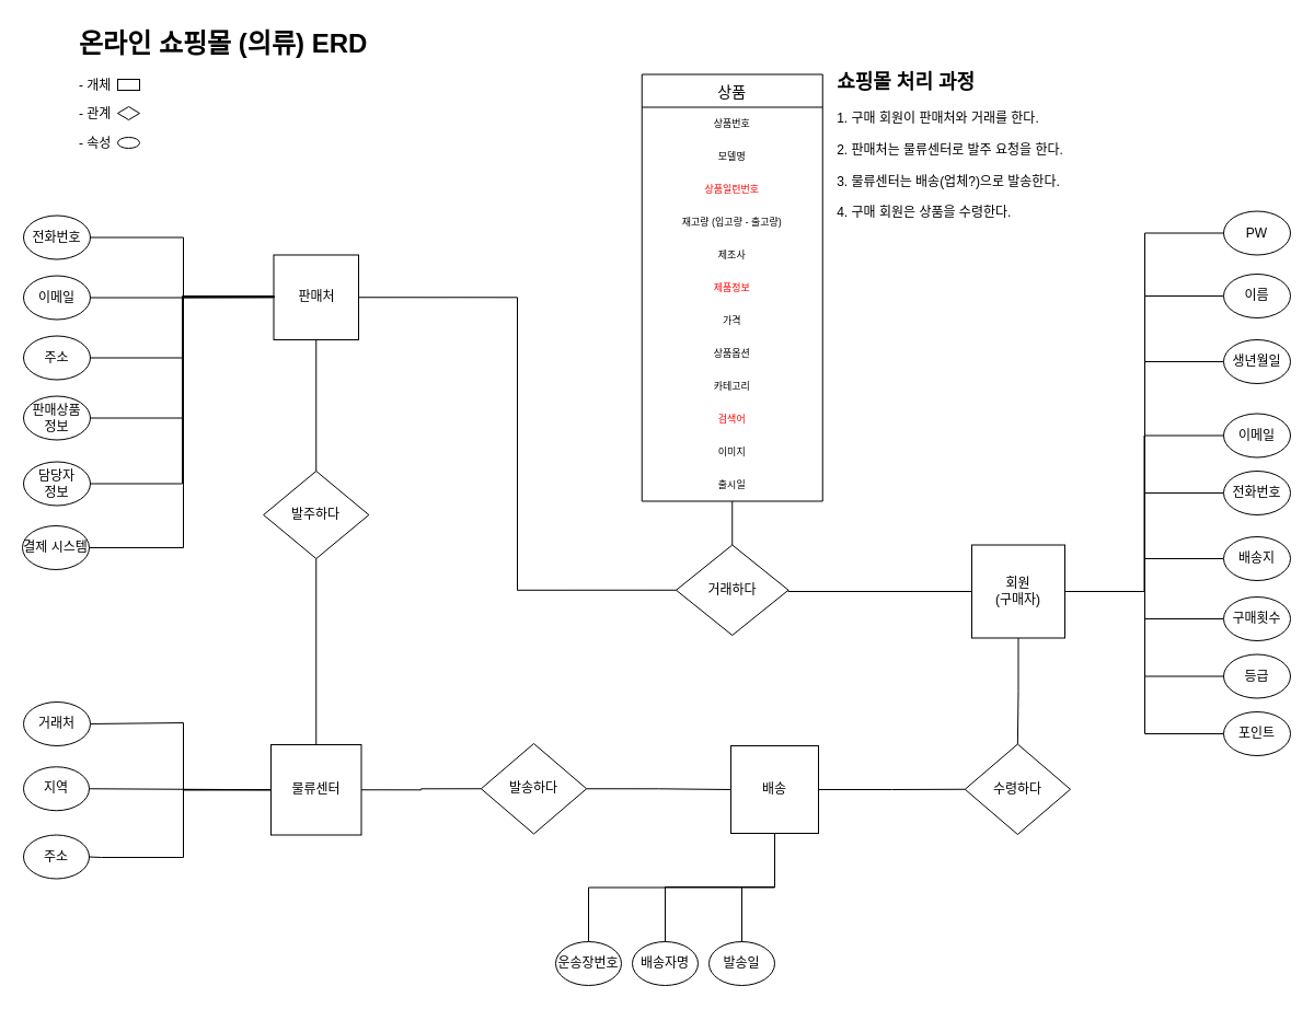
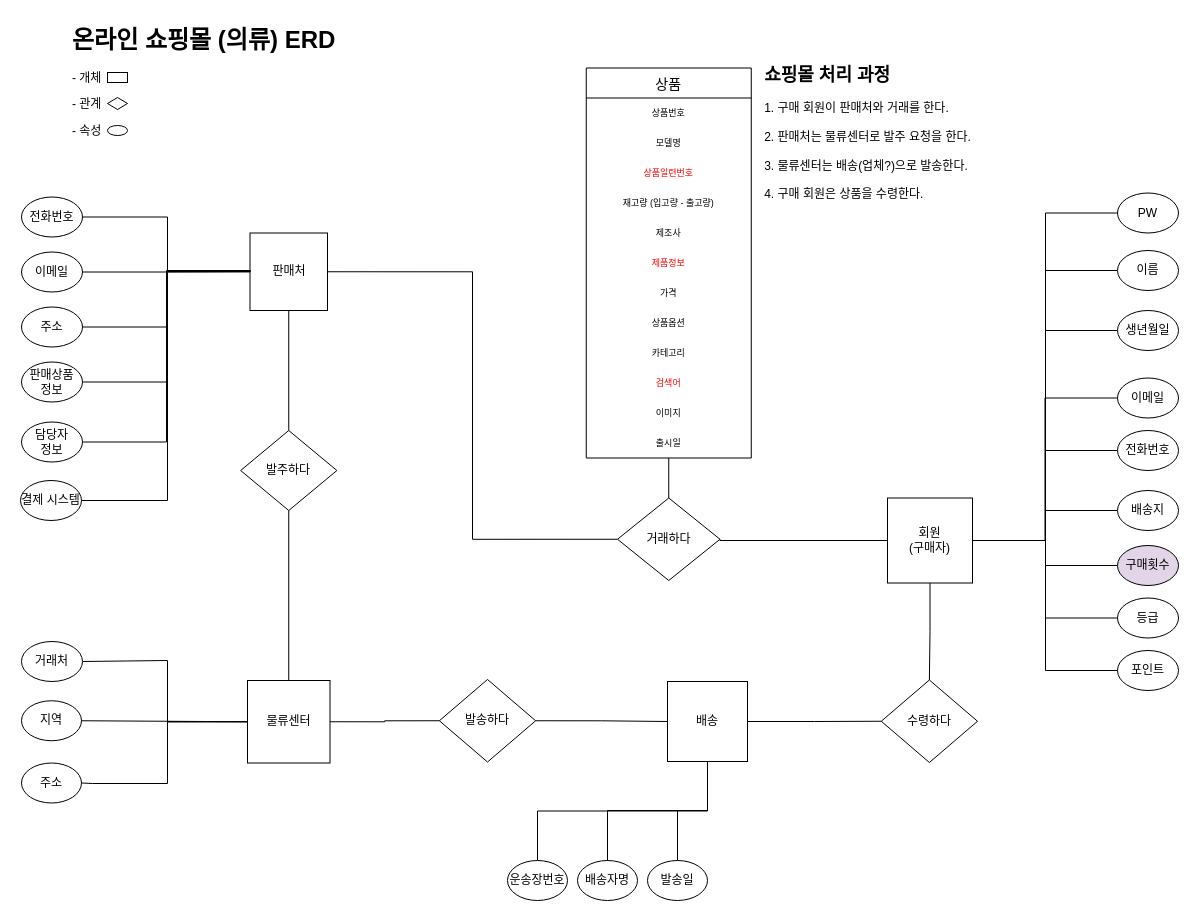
- <mxCell id="27" value="구매횟수" style="ellipse;whiteSpace=wrap;html=1;" parent="1" vertex="1"><mxGeometry x="1117" y="545" width="61" height="40" as="geometry" /></mxCell>
+ <mxCell id="27" value="구매횟수" style="ellipse;whiteSpace=wrap;html=1;fillColor=#e1d5e7;" parent="1" vertex="1"><mxGeometry x="1117" y="545" width="61" height="40" as="geometry" /></mxCell>
